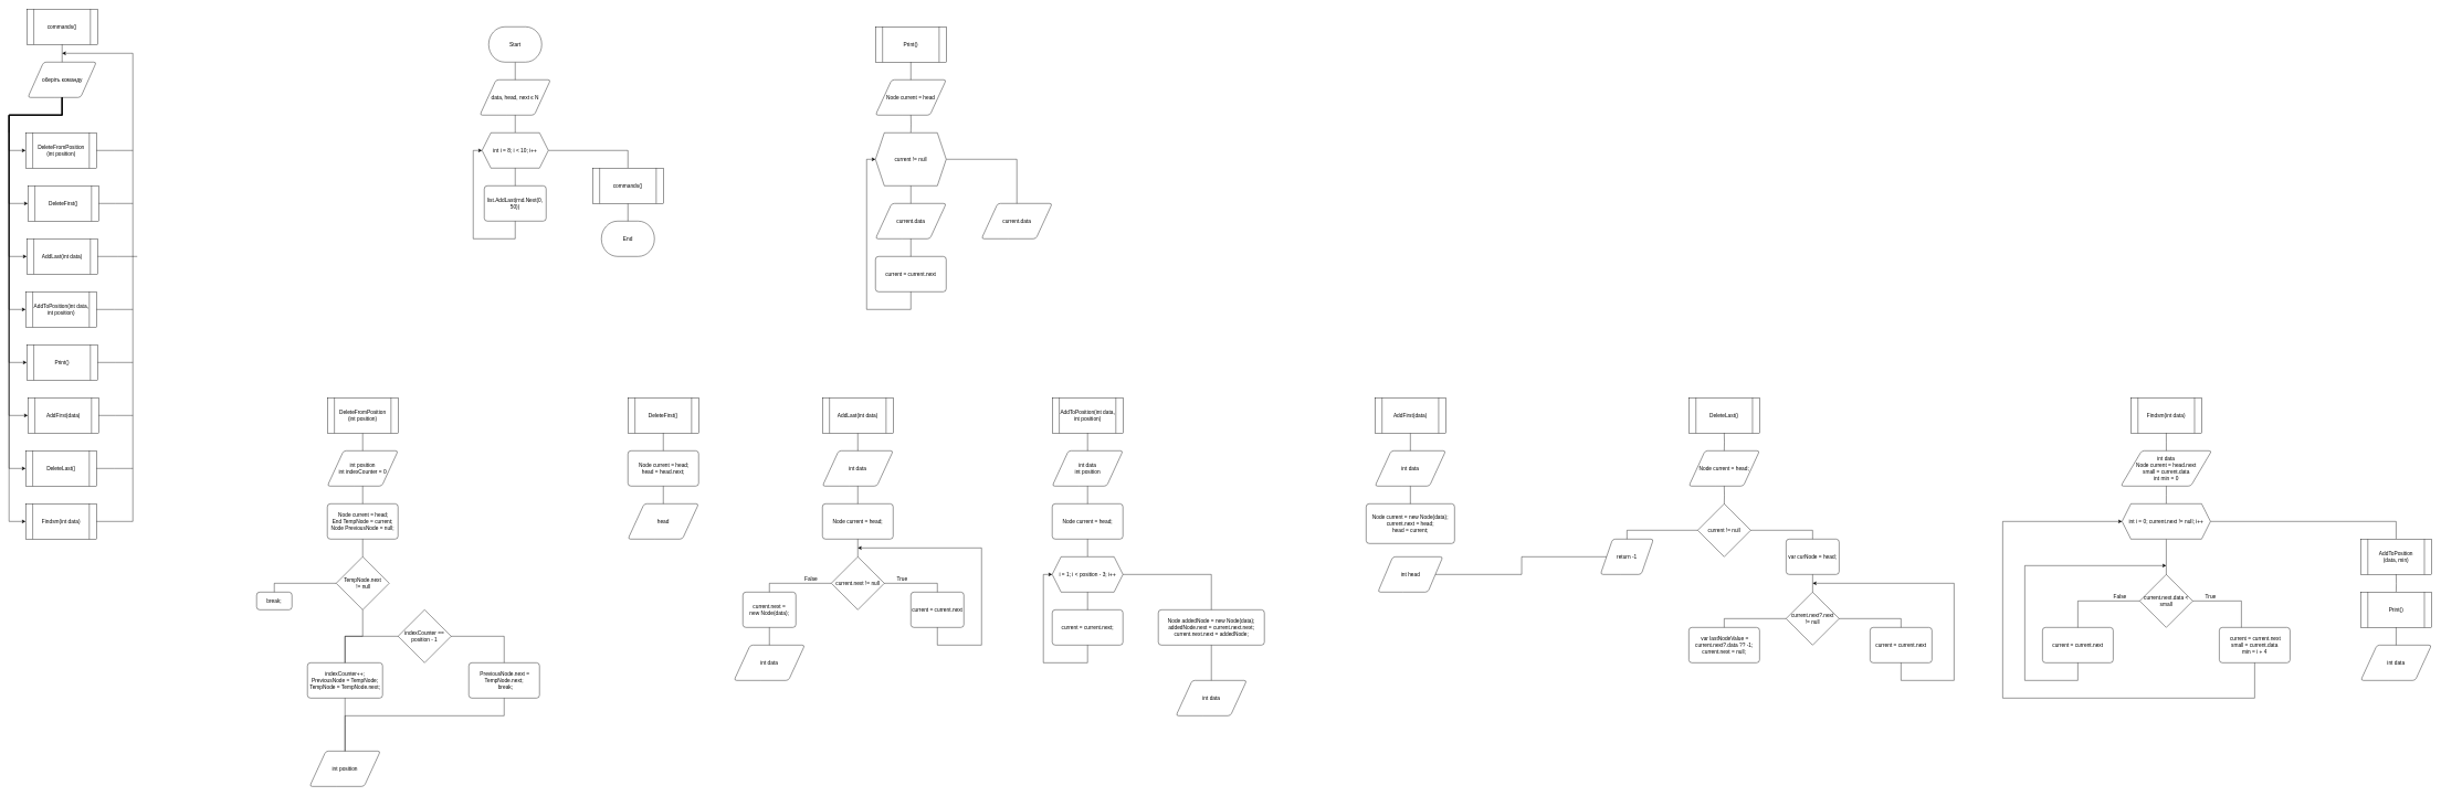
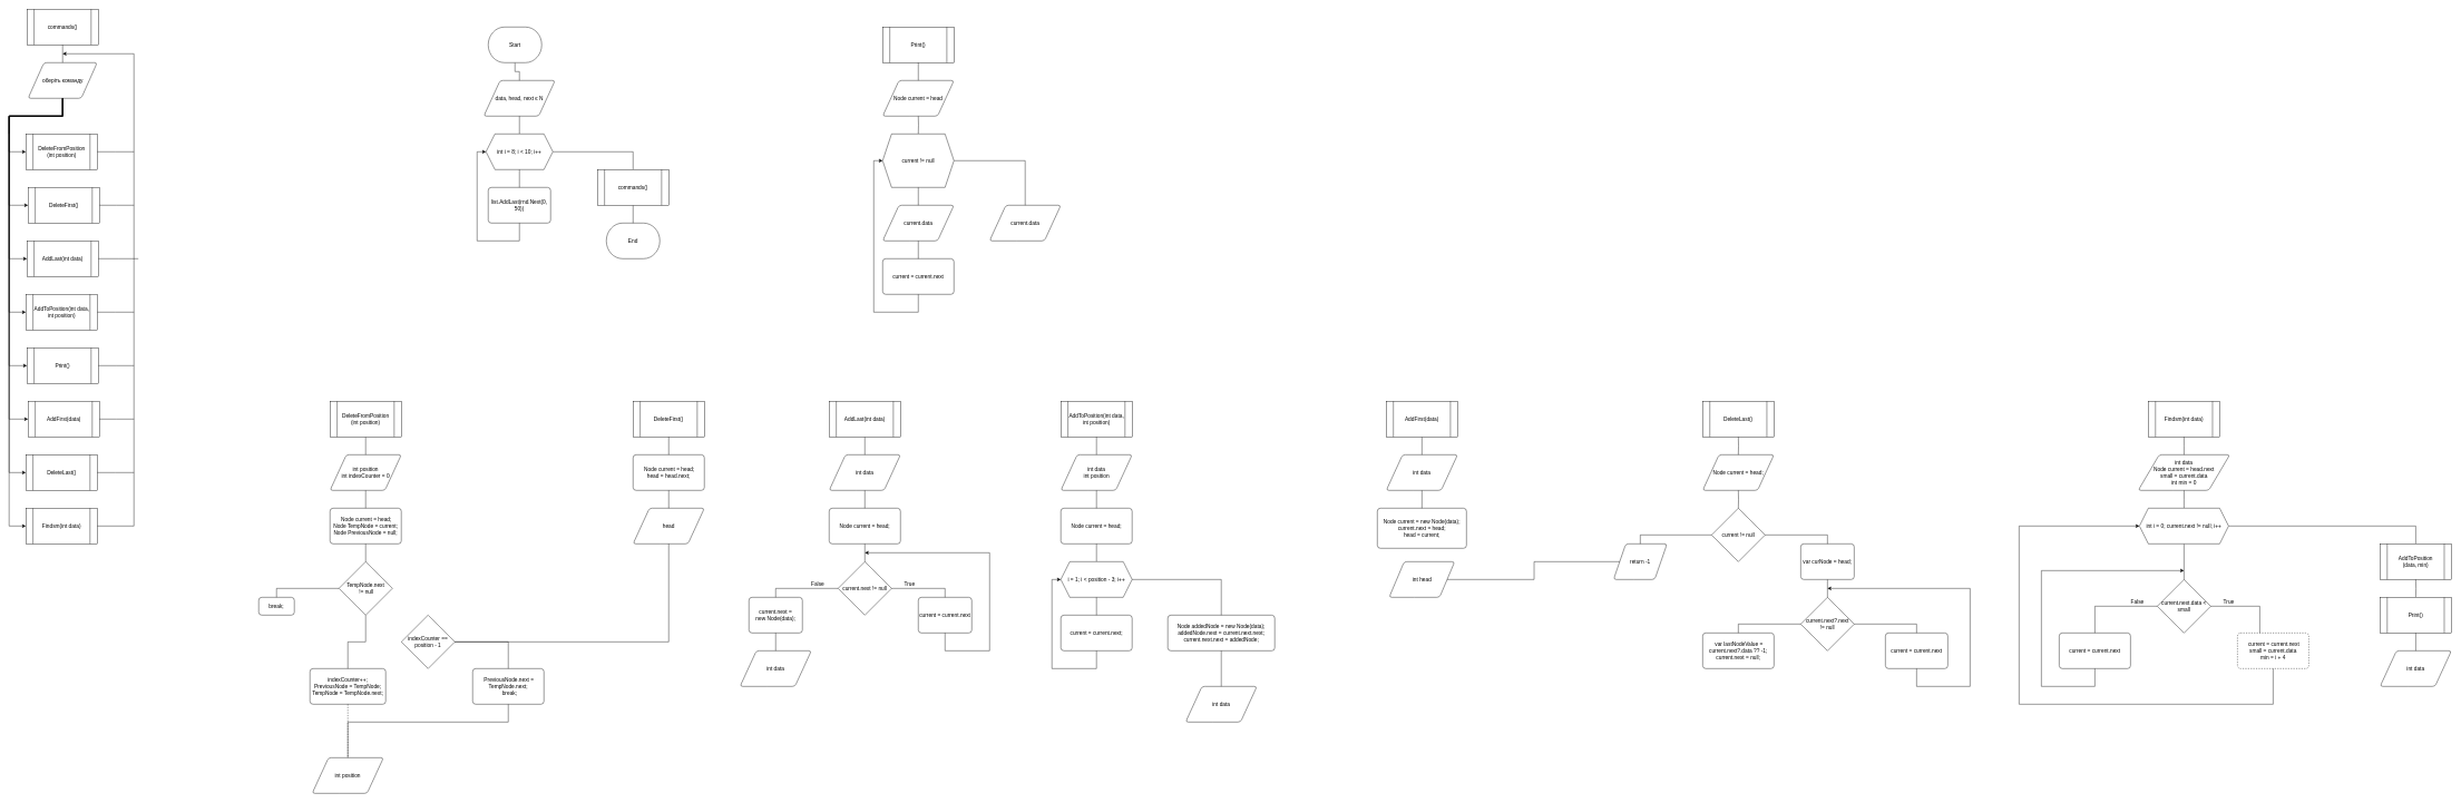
- <mxCell id="3" value="Start" style="strokeWidth=1;html=1;shape=mxgraph.flowchart.terminator;whiteSpace=wrap;" vertex="1" parent="1"><mxGeometry x="1105" y="60" width="120" height="80" as="geometry" /></mxCell>
+ <mxCell id="3" value="Start" style="strokeWidth=1;html=1;shape=mxgraph.flowchart.terminator;whiteSpace=wrap;" vertex="1" parent="1"><mxGeometry x="1095" y="60" width="120" height="80" as="geometry" /></mxCell>
- <mxCell id="52" value="&lt;div&gt;&amp;nbsp;Node current = head;&lt;/div&gt;&lt;div&gt;&lt;span&gt;End TempNode = current;&lt;/span&gt;&lt;/div&gt;&lt;div&gt;&lt;span&gt;Node PreviousNode = null;&lt;/span&gt;&lt;/div&gt;" style="rounded=1;whiteSpace=wrap;html=1;absoluteArcSize=1;arcSize=14;strokeWidth=1;fillColor=none;gradientColor=none;gradientDirection=radial;" vertex="1" parent="1"><mxGeometry x="740" y="1140" width="160" height="80" as="geometry" /></mxCell>
+ <mxCell id="52" value="&lt;div&gt;&amp;nbsp;Node current = head;&lt;/div&gt;&lt;div&gt;&lt;span&gt;Node TempNode = current;&lt;/span&gt;&lt;/div&gt;&lt;div&gt;&lt;span&gt;Node PreviousNode = null;&lt;/span&gt;&lt;/div&gt;" style="rounded=1;whiteSpace=wrap;html=1;absoluteArcSize=1;arcSize=14;strokeWidth=1;fillColor=none;gradientColor=none;gradientDirection=radial;" vertex="1" parent="1"><mxGeometry x="740" y="1140" width="160" height="80" as="geometry" /></mxCell>
- <mxCell id="57" style="edgeStyle=orthogonalEdgeStyle;rounded=0;orthogonalLoop=1;jettySize=auto;html=1;entryX=0.5;entryY=0;entryDx=0;entryDy=0;endArrow=none;endFill=0;" edge="1" parent="1" source="58" target="62"><mxGeometry relative="1" as="geometry" /></mxCell>
+ <mxCell id="57" style="edgeStyle=orthogonalEdgeStyle;rounded=0;orthogonalLoop=1;jettySize=auto;html=1;endArrow=none;endFill=0;" edge="1" parent="1" source="58" target="46"><mxGeometry relative="1" as="geometry" /></mxCell>
- <mxCell id="92" value="&lt;div&gt;&amp;nbsp;current = current.next&lt;/div&gt;&lt;div&gt;&lt;span&gt;small = current.data&lt;/span&gt;&lt;/div&gt;&lt;div&gt;&lt;span&gt;min = i + 4&lt;/span&gt;&lt;/div&gt;" style="rounded=1;whiteSpace=wrap;html=1;absoluteArcSize=1;arcSize=14;strokeWidth=1;fillColor=none;gradientColor=none;gradientDirection=radial;" vertex="1" parent="1"><mxGeometry x="5020" y="1420" width="160" height="80" as="geometry" /></mxCell>
+ <mxCell id="92" value="&lt;div&gt;&amp;nbsp;current = current.next&lt;/div&gt;&lt;div&gt;&lt;span&gt;small = current.data&lt;/span&gt;&lt;/div&gt;&lt;div&gt;&lt;span&gt;min = i + 4&lt;/span&gt;&lt;/div&gt;" style="rounded=1;whiteSpace=wrap;html=1;absoluteArcSize=1;arcSize=14;strokeWidth=1;fillColor=none;gradientColor=none;gradientDirection=radial;dashed=1;" vertex="1" parent="1"><mxGeometry x="5020" y="1420" width="160" height="80" as="geometry" /></mxCell>
- <mxCell id="61" style="edgeStyle=orthogonalEdgeStyle;rounded=0;orthogonalLoop=1;jettySize=auto;html=1;entryX=0.5;entryY=0;entryDx=0;entryDy=0;endArrow=none;endFill=0;" edge="1" parent="1" source="62" target="63"><mxGeometry relative="1" as="geometry"><Array as="points"><mxPoint x="780" y="1640" /><mxPoint x="780" y="1640" /></Array></mxGeometry></mxCell>
+ <mxCell id="61" style="edgeStyle=orthogonalEdgeStyle;rounded=0;orthogonalLoop=1;jettySize=auto;html=1;entryX=0.5;entryY=0;entryDx=0;entryDy=0;endArrow=none;endFill=0;dashed=1;" edge="1" parent="1" source="62" target="63"><mxGeometry relative="1" as="geometry"><Array as="points"><mxPoint x="780" y="1640" /><mxPoint x="780" y="1640" /></Array></mxGeometry></mxCell>
